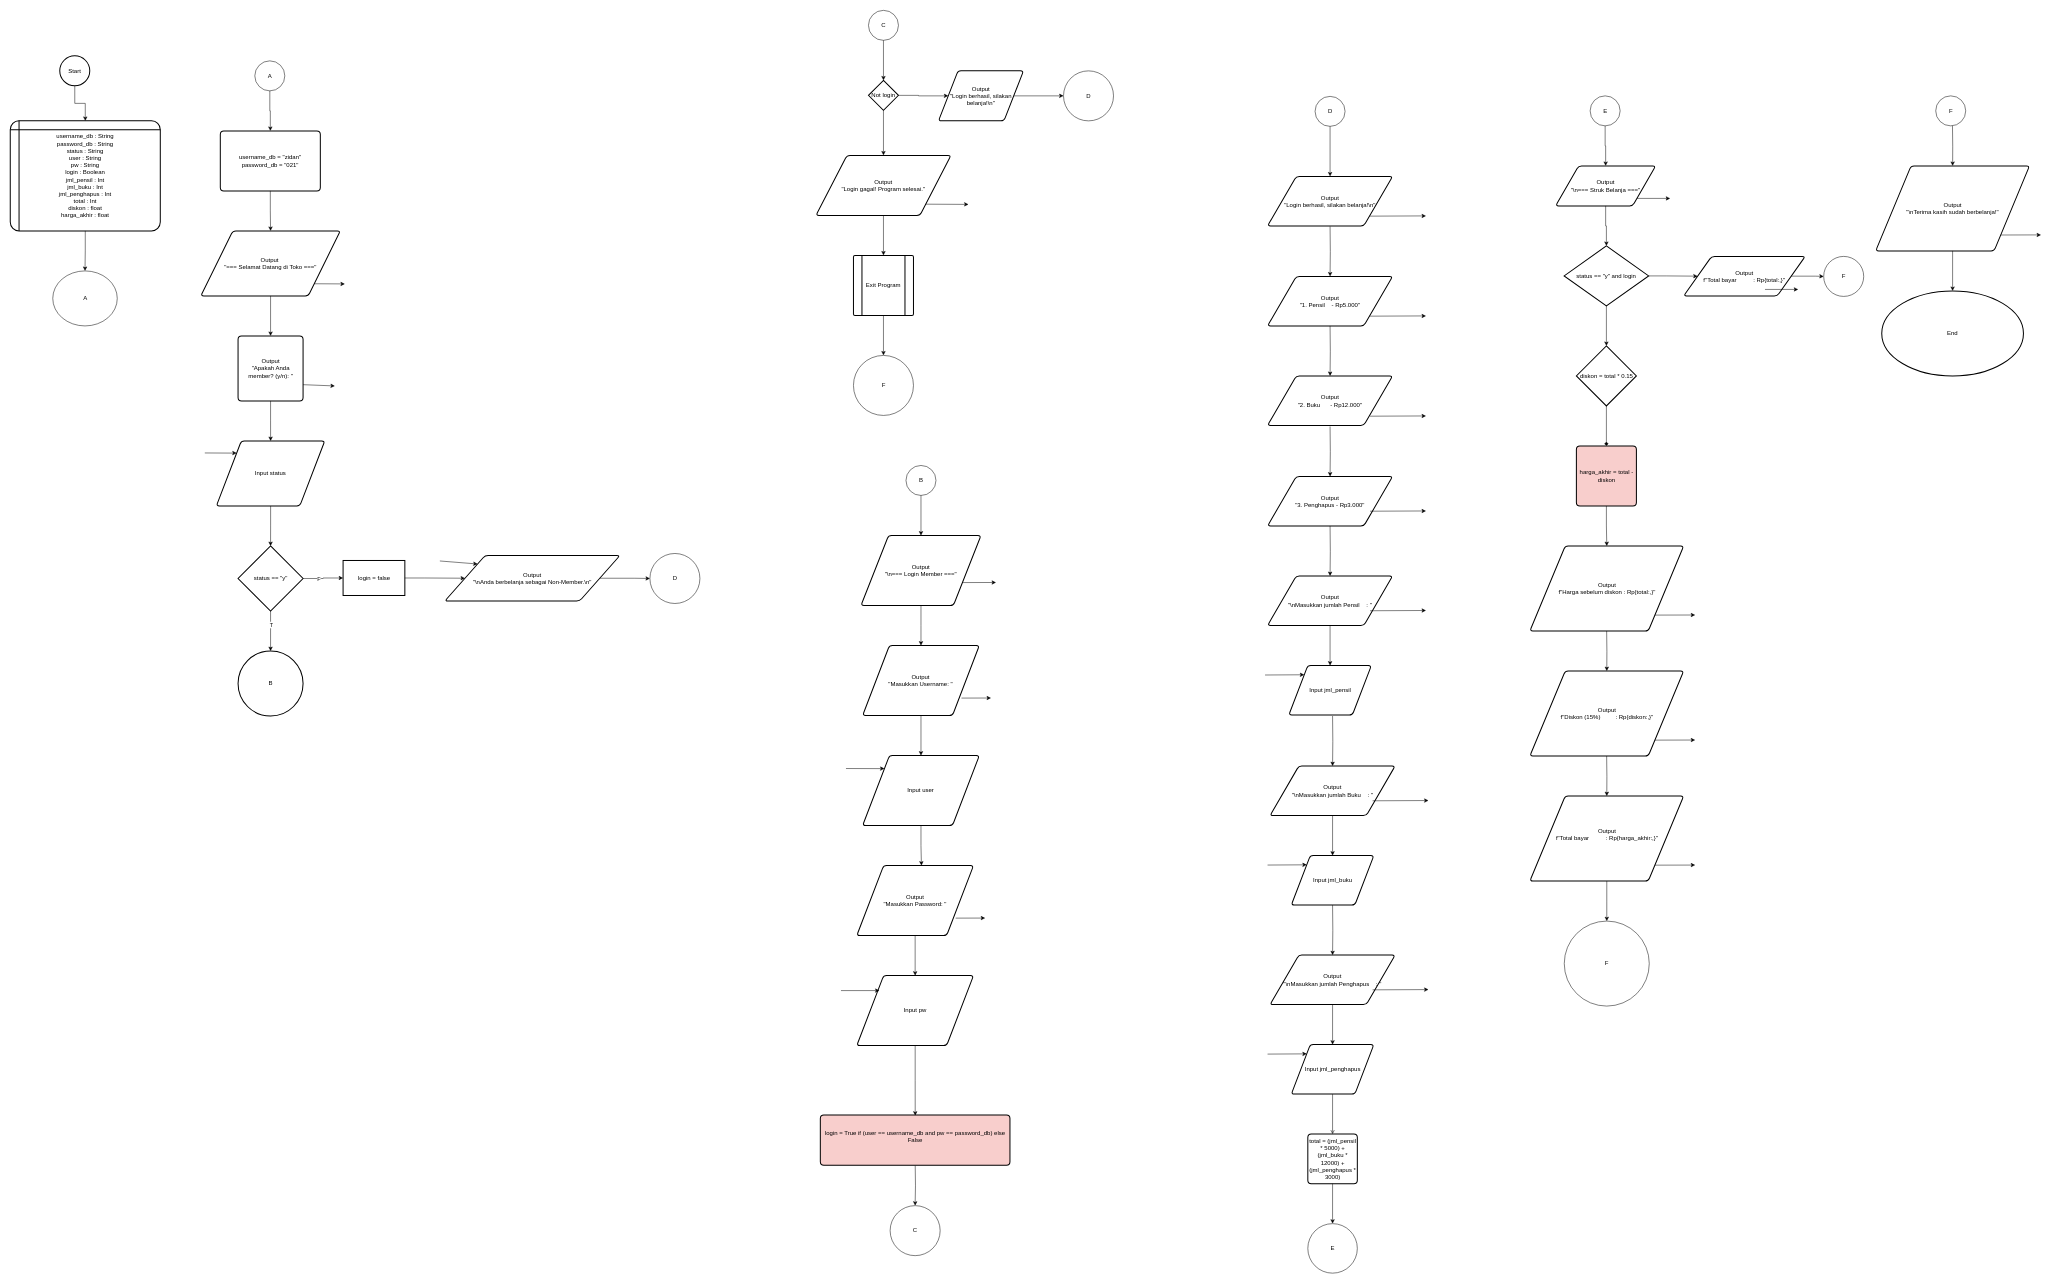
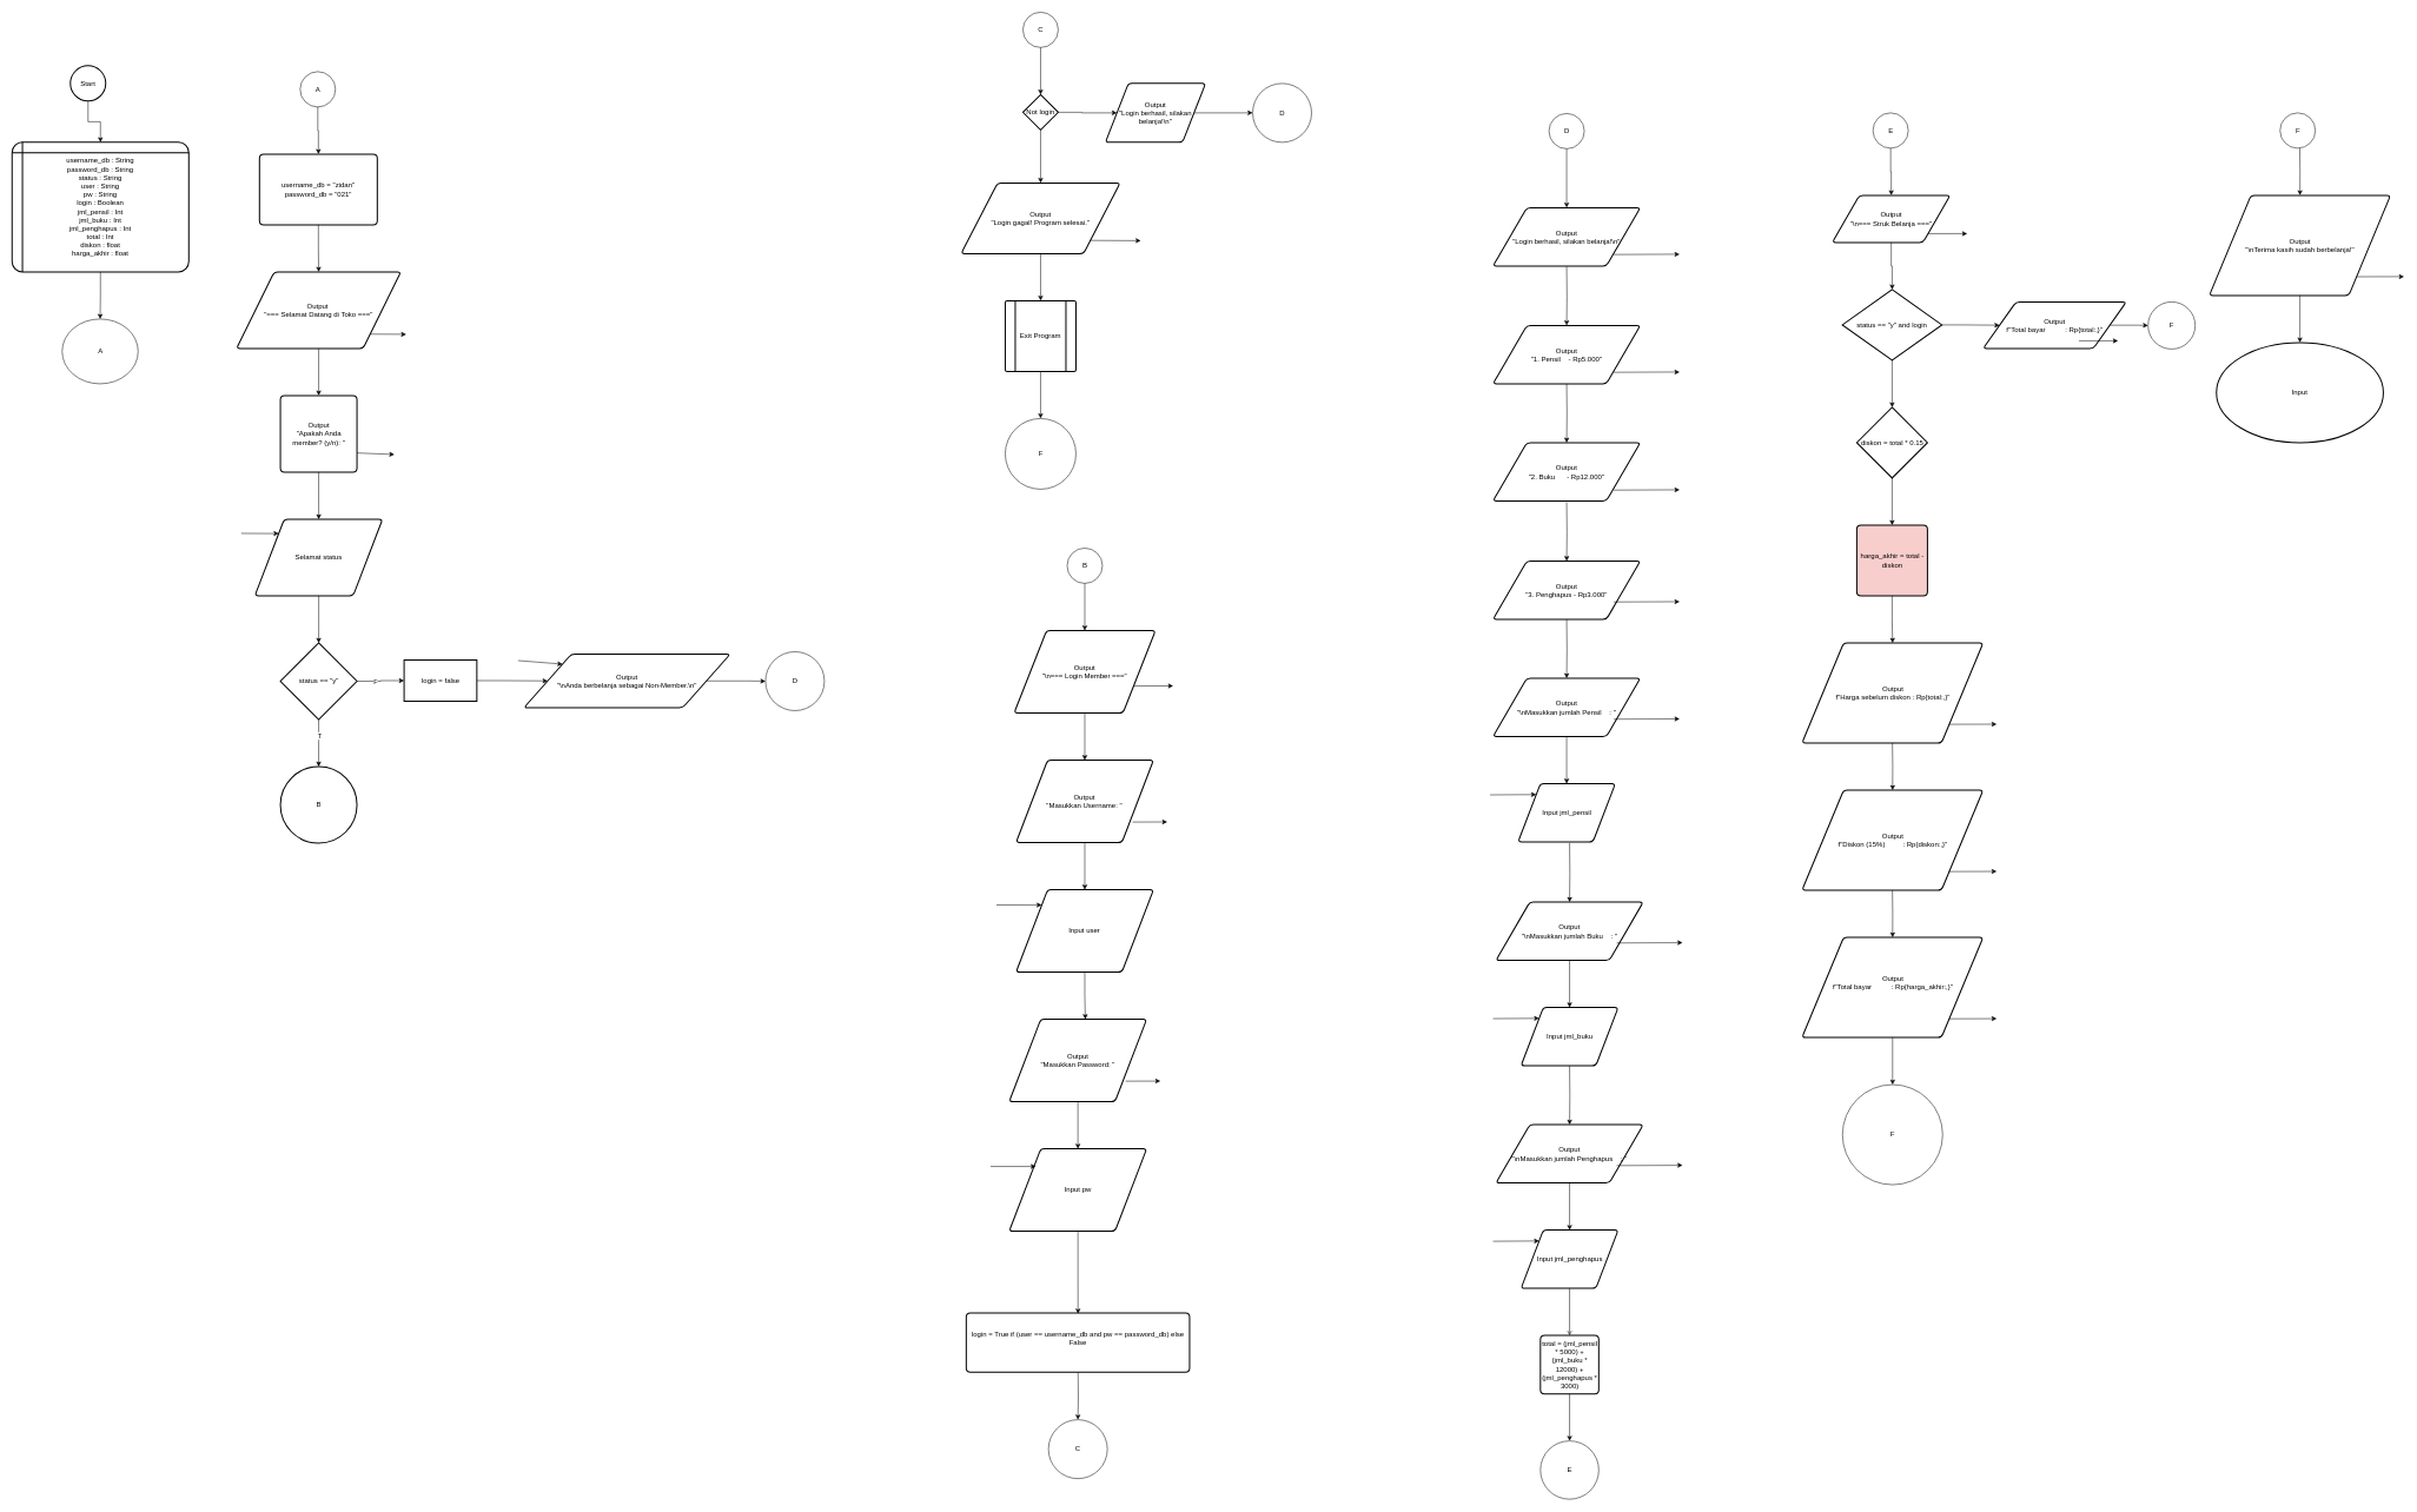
- <mxCell id="124" value="End" style="strokeWidth=2;html=1;shape=mxgraph.flowchart.start_1;whiteSpace=wrap;" vertex="1" parent="1"><mxGeometry x="3762.083" y="581" width="283.333" height="170" as="geometry" /></mxCell>
+ <mxCell id="124" value="Input" style="strokeWidth=2;html=1;shape=mxgraph.flowchart.start_1;whiteSpace=wrap;" vertex="1" parent="1"><mxGeometry x="3762.083" y="581" width="283.333" height="170" as="geometry" /></mxCell>
- <mxCell id="107" value="" style="edgeStyle=orthogonalEdgeStyle;rounded=0;orthogonalLoop=1;jettySize=auto;html=1;endArrow=diamond;" edge="1" parent="1" source="104" target="106"><mxGeometry relative="1" as="geometry" /></mxCell>
+ <mxCell id="107" value="" style="edgeStyle=orthogonalEdgeStyle;rounded=0;orthogonalLoop=1;jettySize=auto;html=1;" edge="1" parent="1" source="104" target="106"><mxGeometry relative="1" as="geometry" /></mxCell>
- <mxCell id="16" value="Input status" style="shape=parallelogram;html=1;strokeWidth=2;perimeter=parallelogramPerimeter;whiteSpace=wrap;rounded=1;arcSize=12;size=0.23;" parent="1" vertex="1"><mxGeometry x="432.167" y="881" width="216.667" height="130" as="geometry" /></mxCell>
+ <mxCell id="16" value="Selamat status" style="shape=parallelogram;html=1;strokeWidth=2;perimeter=parallelogramPerimeter;whiteSpace=wrap;rounded=1;arcSize=12;size=0.23;" parent="1" vertex="1"><mxGeometry x="432.167" y="881" width="216.667" height="130" as="geometry" /></mxCell>
- <mxCell id="40" value="&lt;div&gt;login = True if (user == username_db and pw == password_db) else False&lt;/div&gt;&lt;div&gt;&lt;br&gt;&lt;/div&gt;" style="rounded=1;whiteSpace=wrap;html=1;absoluteArcSize=1;arcSize=14;strokeWidth=2;fillColor=#f8cecc;" parent="1" vertex="1"><mxGeometry x="1639.75" y="2229" width="379.17" height="100" as="geometry" /></mxCell>
+ <mxCell id="40" value="&lt;div&gt;login = True if (user == username_db and pw == password_db) else False&lt;/div&gt;&lt;div&gt;&lt;br&gt;&lt;/div&gt;" style="rounded=1;whiteSpace=wrap;html=1;absoluteArcSize=1;arcSize=14;strokeWidth=2;" parent="1" vertex="1"><mxGeometry x="1639.75" y="2229" width="379.17" height="100" as="geometry" /></mxCell>
